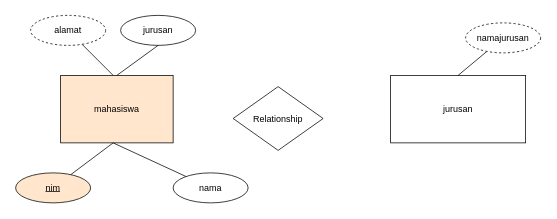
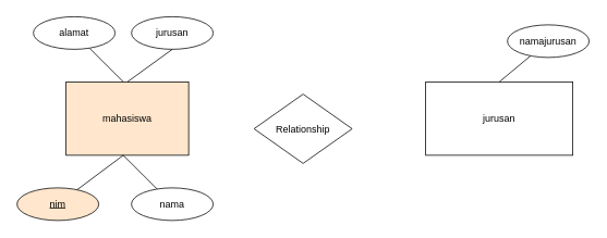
- <mxCell id="8" value="alamat" style="ellipse;whiteSpace=wrap;html=1;align=center;dashed=1;" vertex="1" parent="1"><mxGeometry x="40" y="20" width="100" height="40" as="geometry" /></mxCell>
+ <mxCell id="8" value="alamat" style="ellipse;whiteSpace=wrap;html=1;align=center;" vertex="1" parent="1"><mxGeometry x="40" y="20" width="100" height="40" as="geometry" /></mxCell>
- <mxCell id="13" value="namajurusan" style="ellipse;whiteSpace=wrap;html=1;align=center;dashed=1;" vertex="1" parent="1"><mxGeometry x="620" y="30" width="100" height="40" as="geometry" /></mxCell>
+ <mxCell id="13" value="namajurusan" style="ellipse;whiteSpace=wrap;html=1;align=center;" vertex="1" parent="1"><mxGeometry x="620" y="30" width="100" height="40" as="geometry" /></mxCell>
- <mxCell id="6" value="nama" style="ellipse;whiteSpace=wrap;html=1;align=center;" vertex="1" parent="1"><mxGeometry x="230" y="230" width="100" height="40" as="geometry" /></mxCell>
+ <mxCell id="6" value="nama" style="ellipse;whiteSpace=wrap;html=1;align=center;" vertex="1" parent="1"><mxGeometry x="160" y="230" width="100" height="40" as="geometry" /></mxCell>
